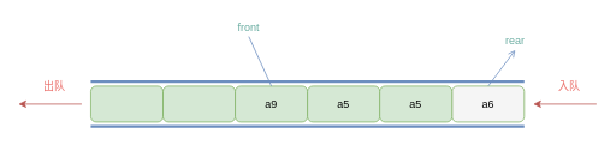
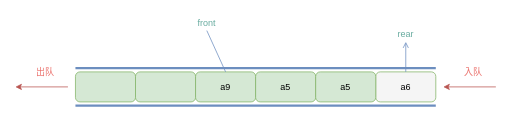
- <mxCell id="12" value="rear" style="text;html=1;align=center;verticalAlign=middle;whiteSpace=wrap;rounded=0;fontColor=#67AB9F;" parent="1" vertex="1"><mxGeometry x="550" y="35" width="40" height="20" as="geometry" /></mxCell>
+ <mxCell id="12" value="rear" style="text;html=1;align=center;verticalAlign=middle;whiteSpace=wrap;rounded=0;fontColor=#67AB9F;" parent="1" vertex="1"><mxGeometry x="520" y="35" width="40" height="20" as="geometry" /></mxCell>
